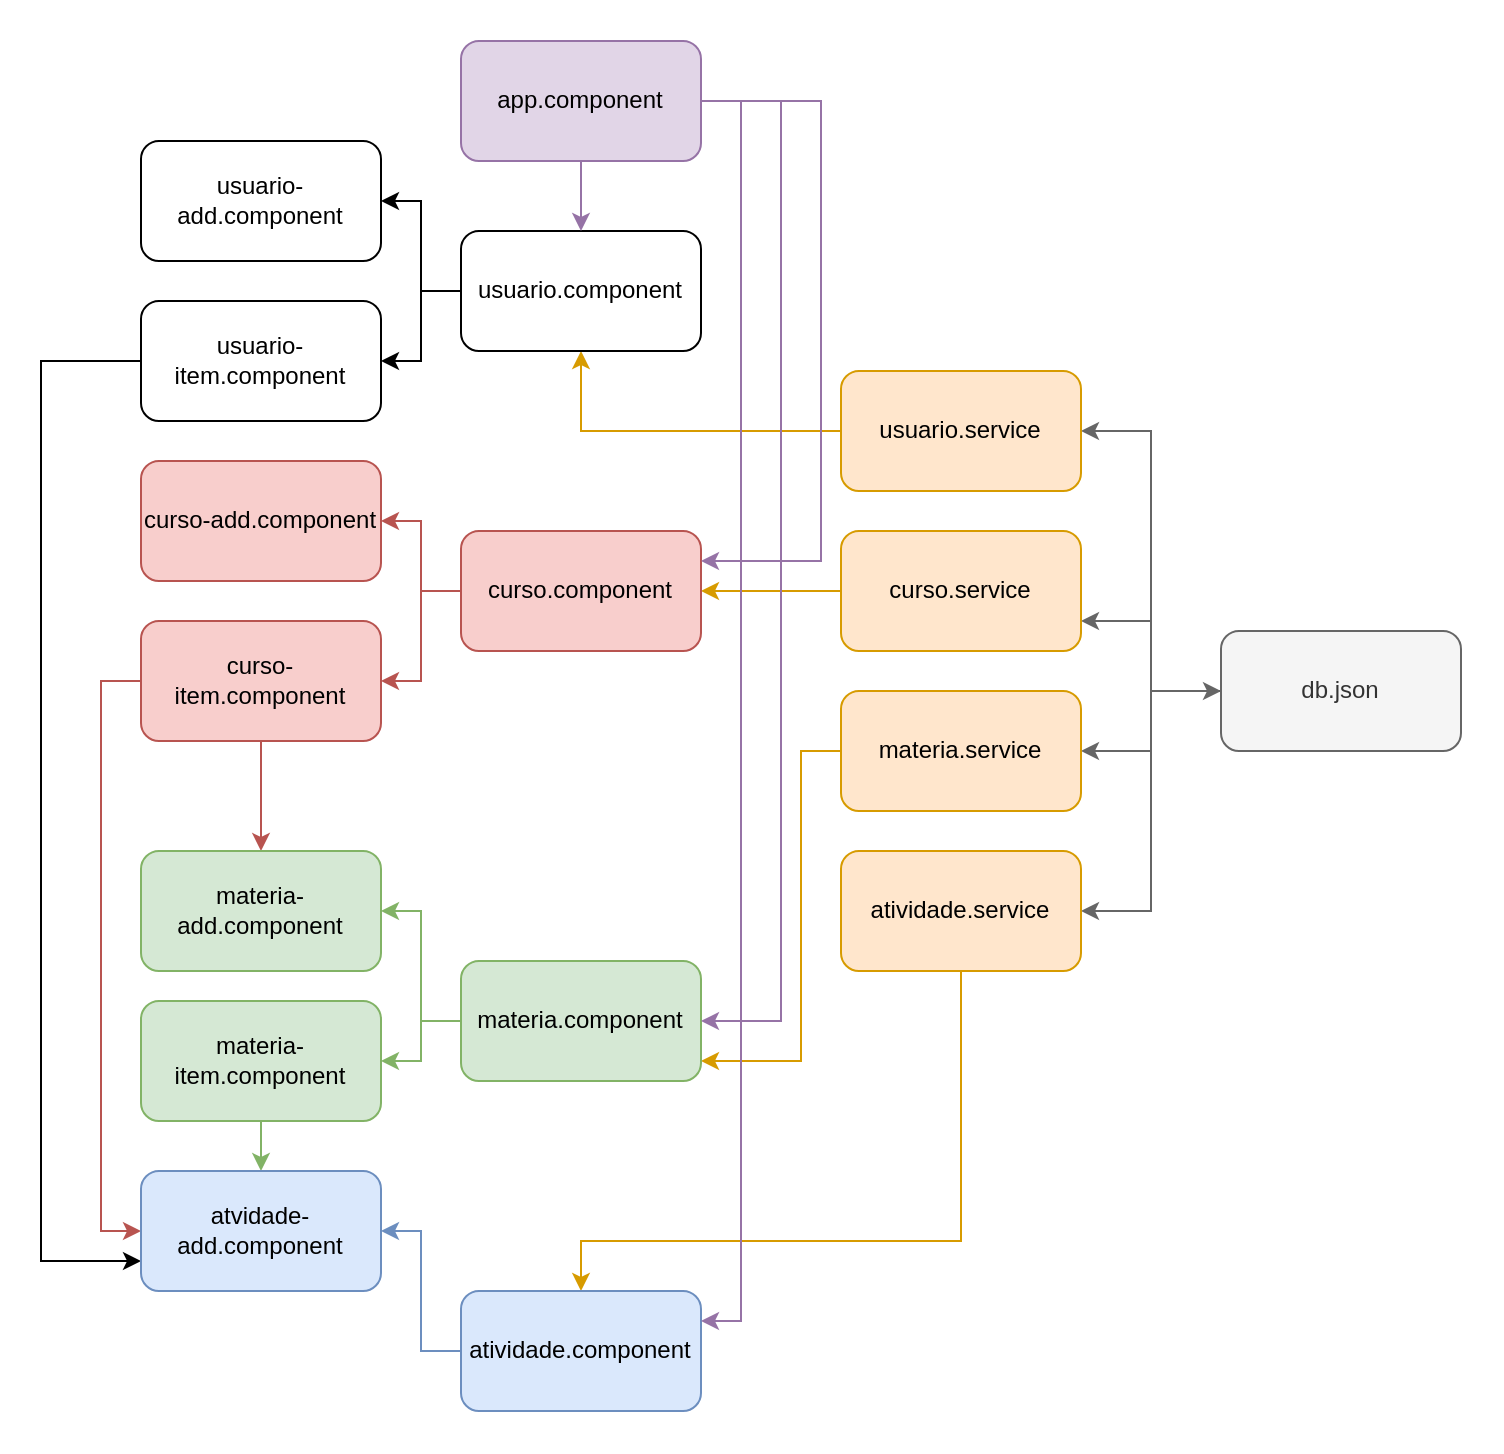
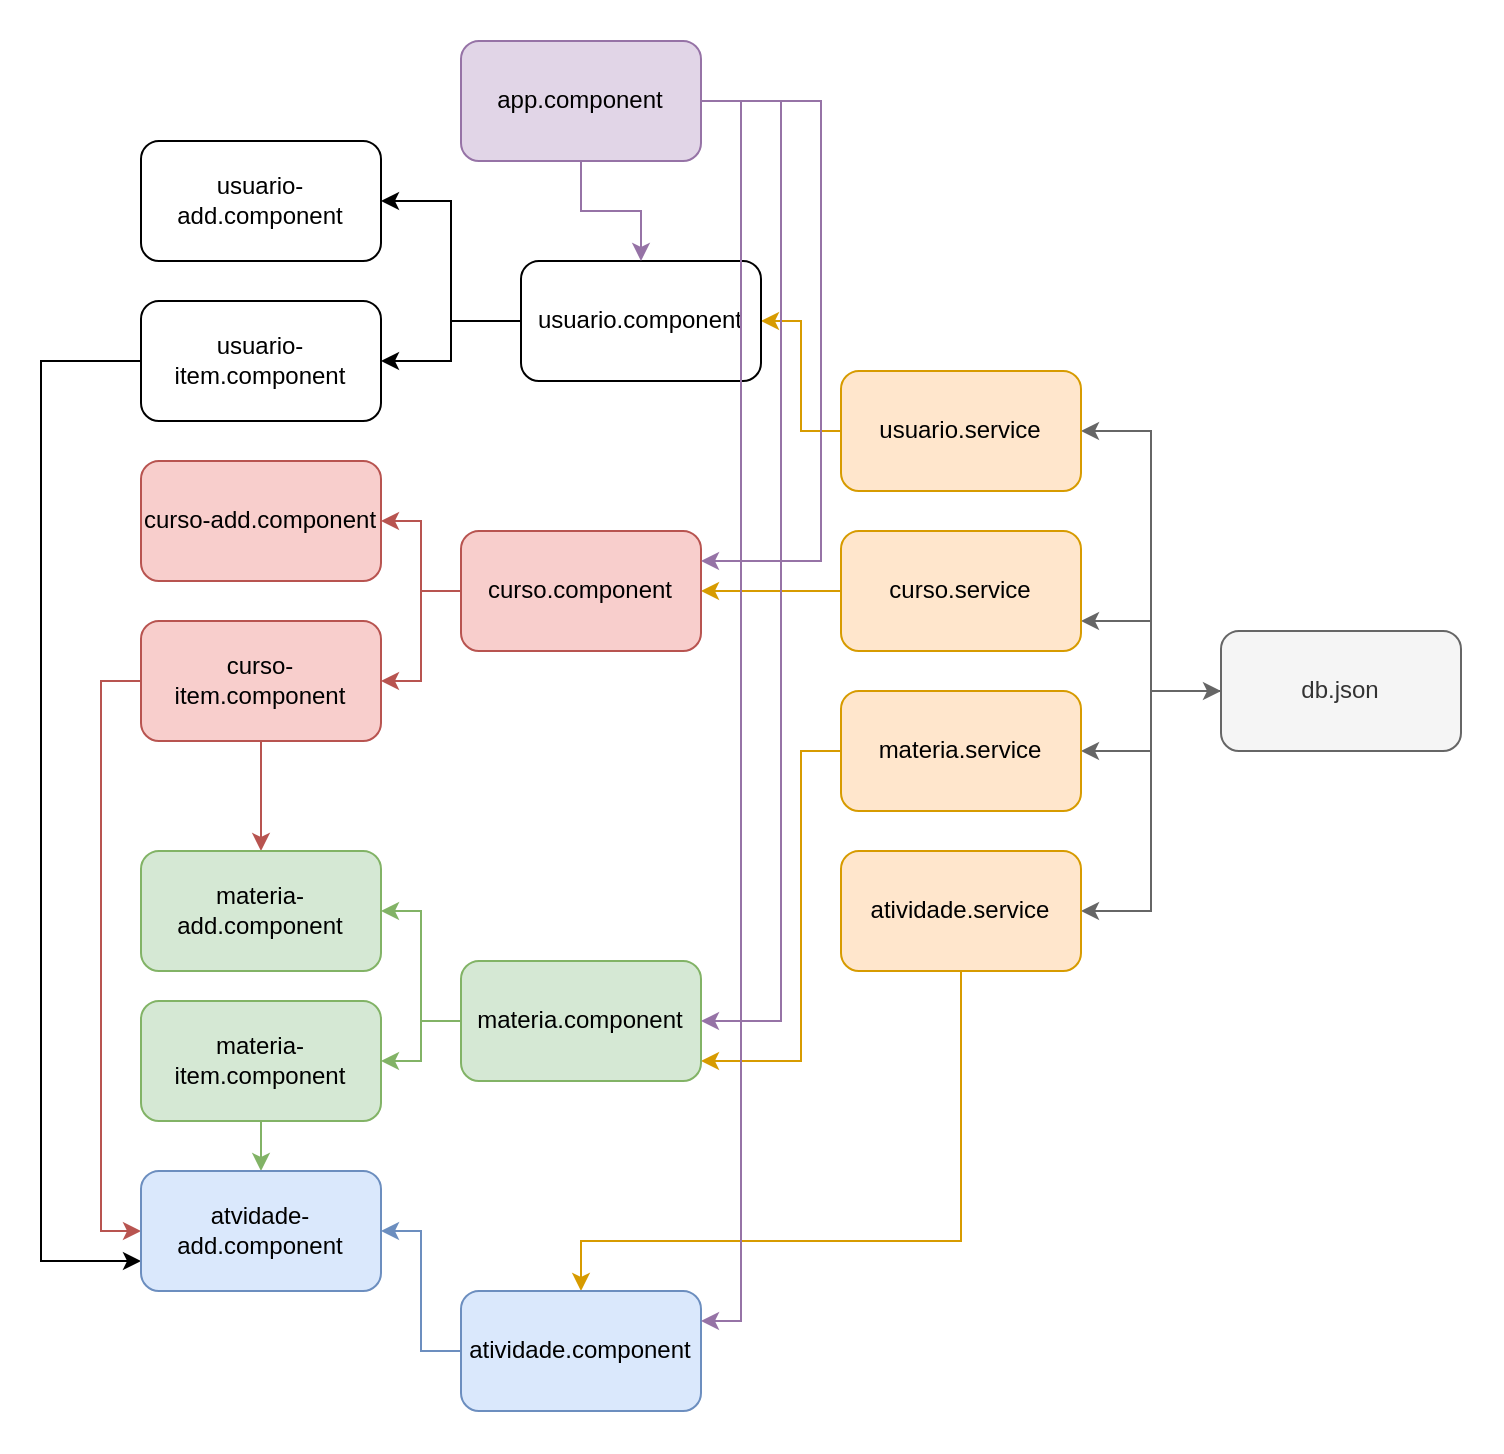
- <mxCell id="17" value="usuario.component" style="rounded=1;whiteSpace=wrap;html=1;" vertex="1" parent="1"><mxGeometry x="230" y="115" width="120" height="60" as="geometry" /></mxCell>
+ <mxCell id="17" value="usuario.component" style="rounded=1;whiteSpace=wrap;html=1;" vertex="1" parent="1"><mxGeometry x="260" y="130" width="120" height="60" as="geometry" /></mxCell>
